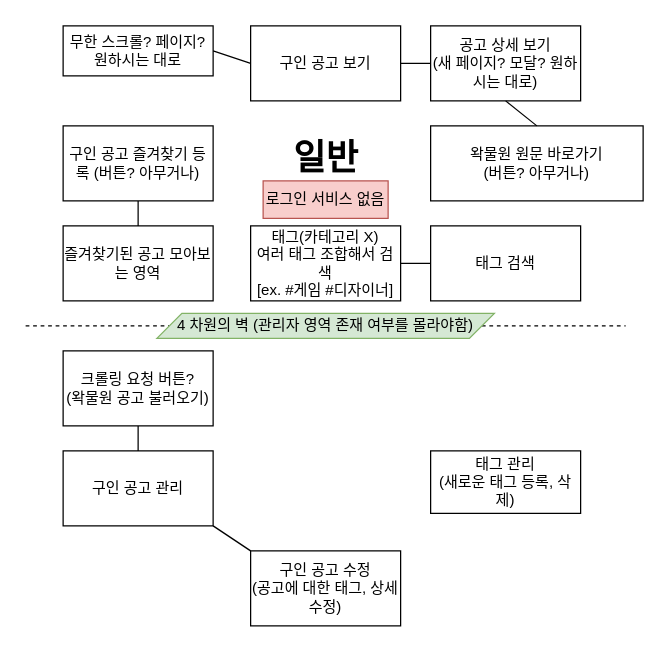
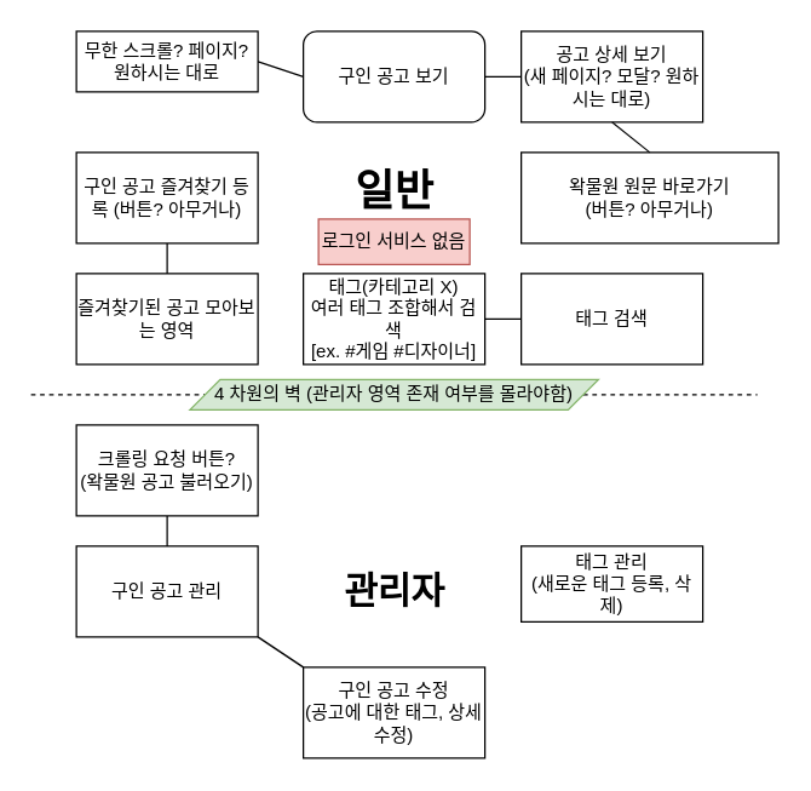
- <mxCell id="2" value="구인 공고 보기" style="rounded=0;whiteSpace=wrap;html=1;" vertex="1" parent="1"><mxGeometry x="200" y="20" width="120" height="60" as="geometry" /></mxCell>
+ <mxCell id="2" value="구인 공고 보기" style="whiteSpace=wrap;html=1;rounded=1;" vertex="1" parent="1"><mxGeometry x="200" y="20" width="120" height="60" as="geometry" /></mxCell>
+ <mxCell id="11" value="관리자" style="text;strokeColor=none;fillColor=none;html=1;fontSize=24;fontStyle=1;verticalAlign=middle;align=center;" vertex="1" parent="1"><mxGeometry x="210" y="370" width="100" height="40" as="geometry" /></mxCell>
